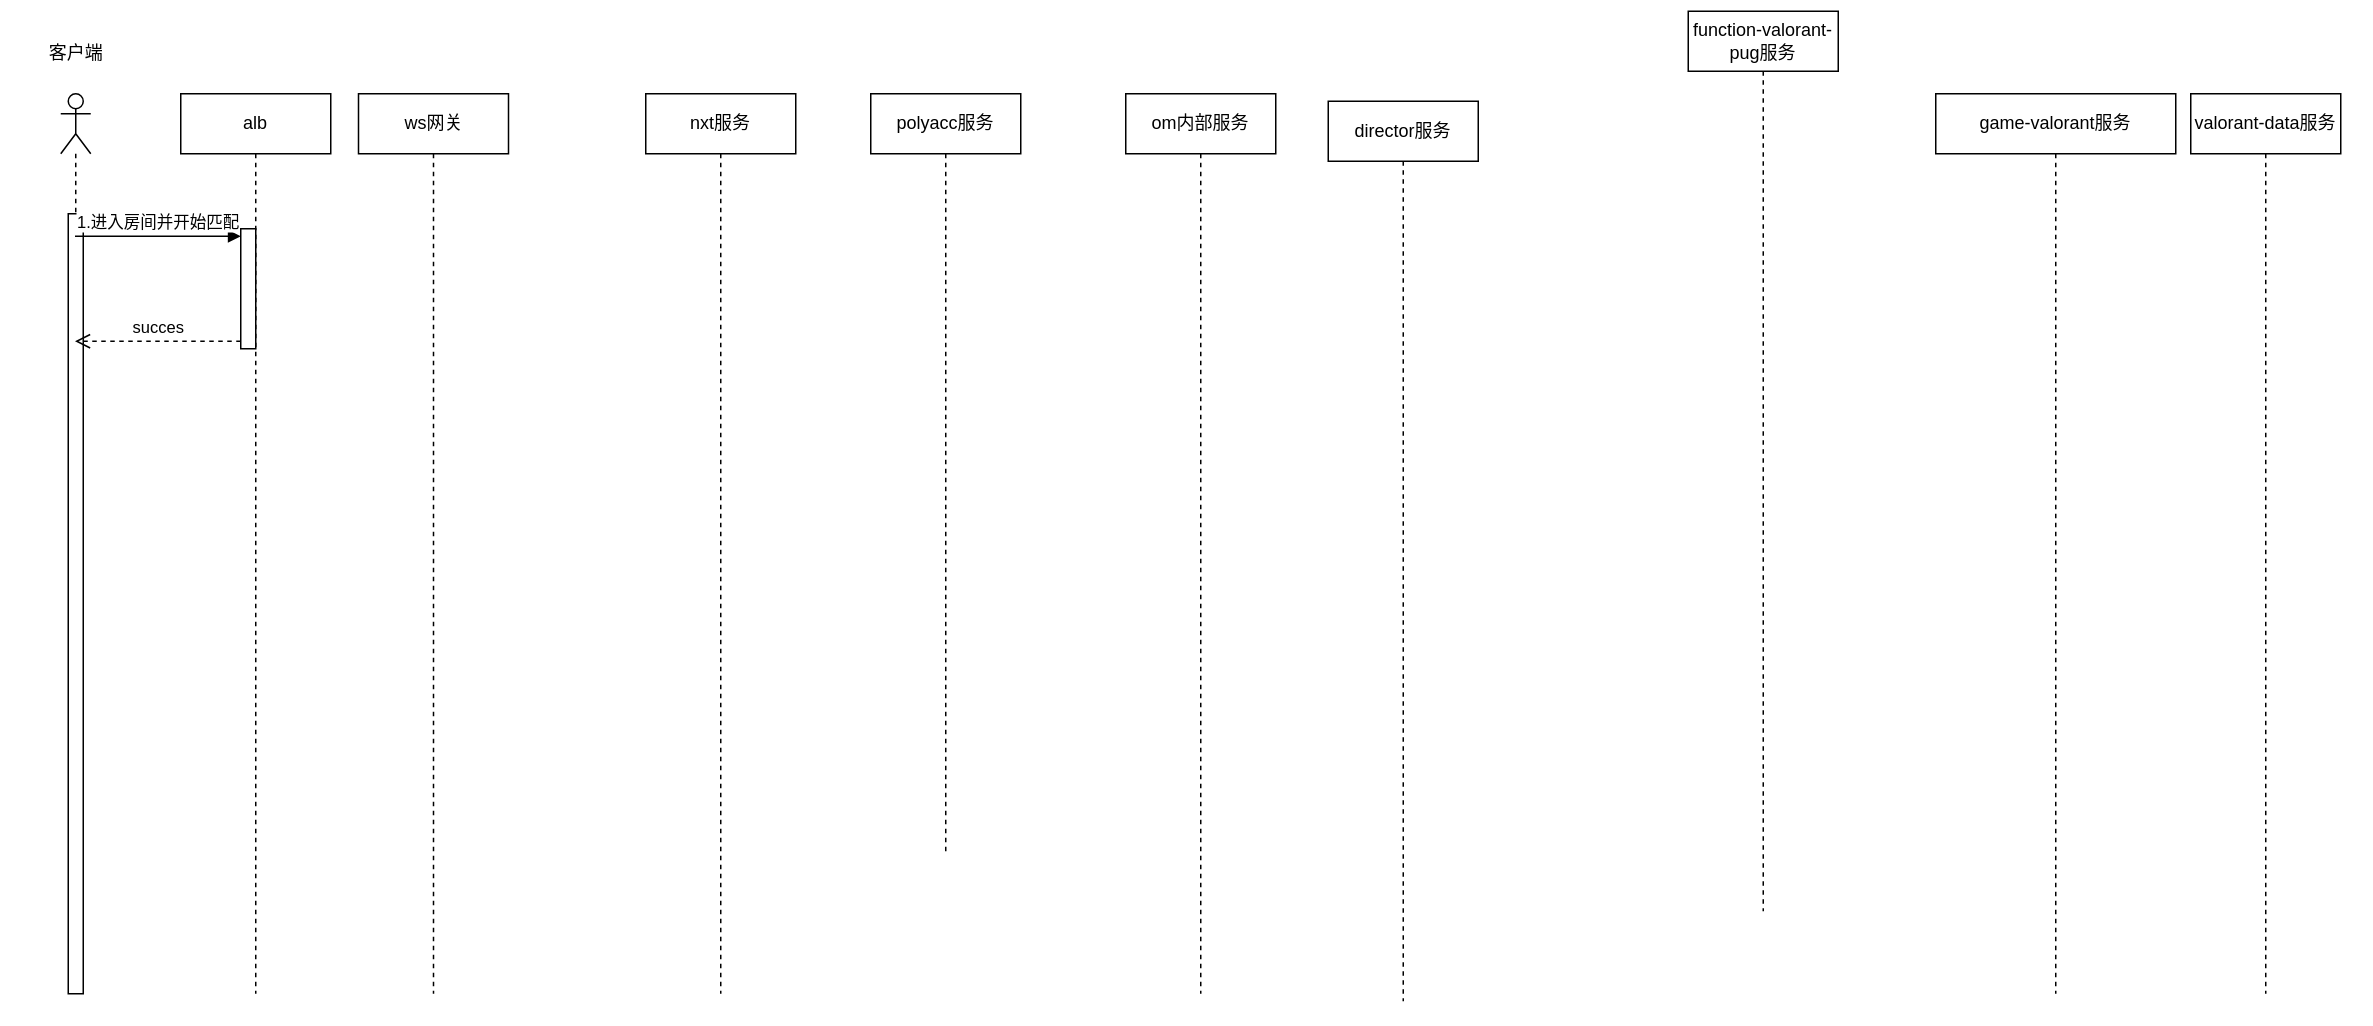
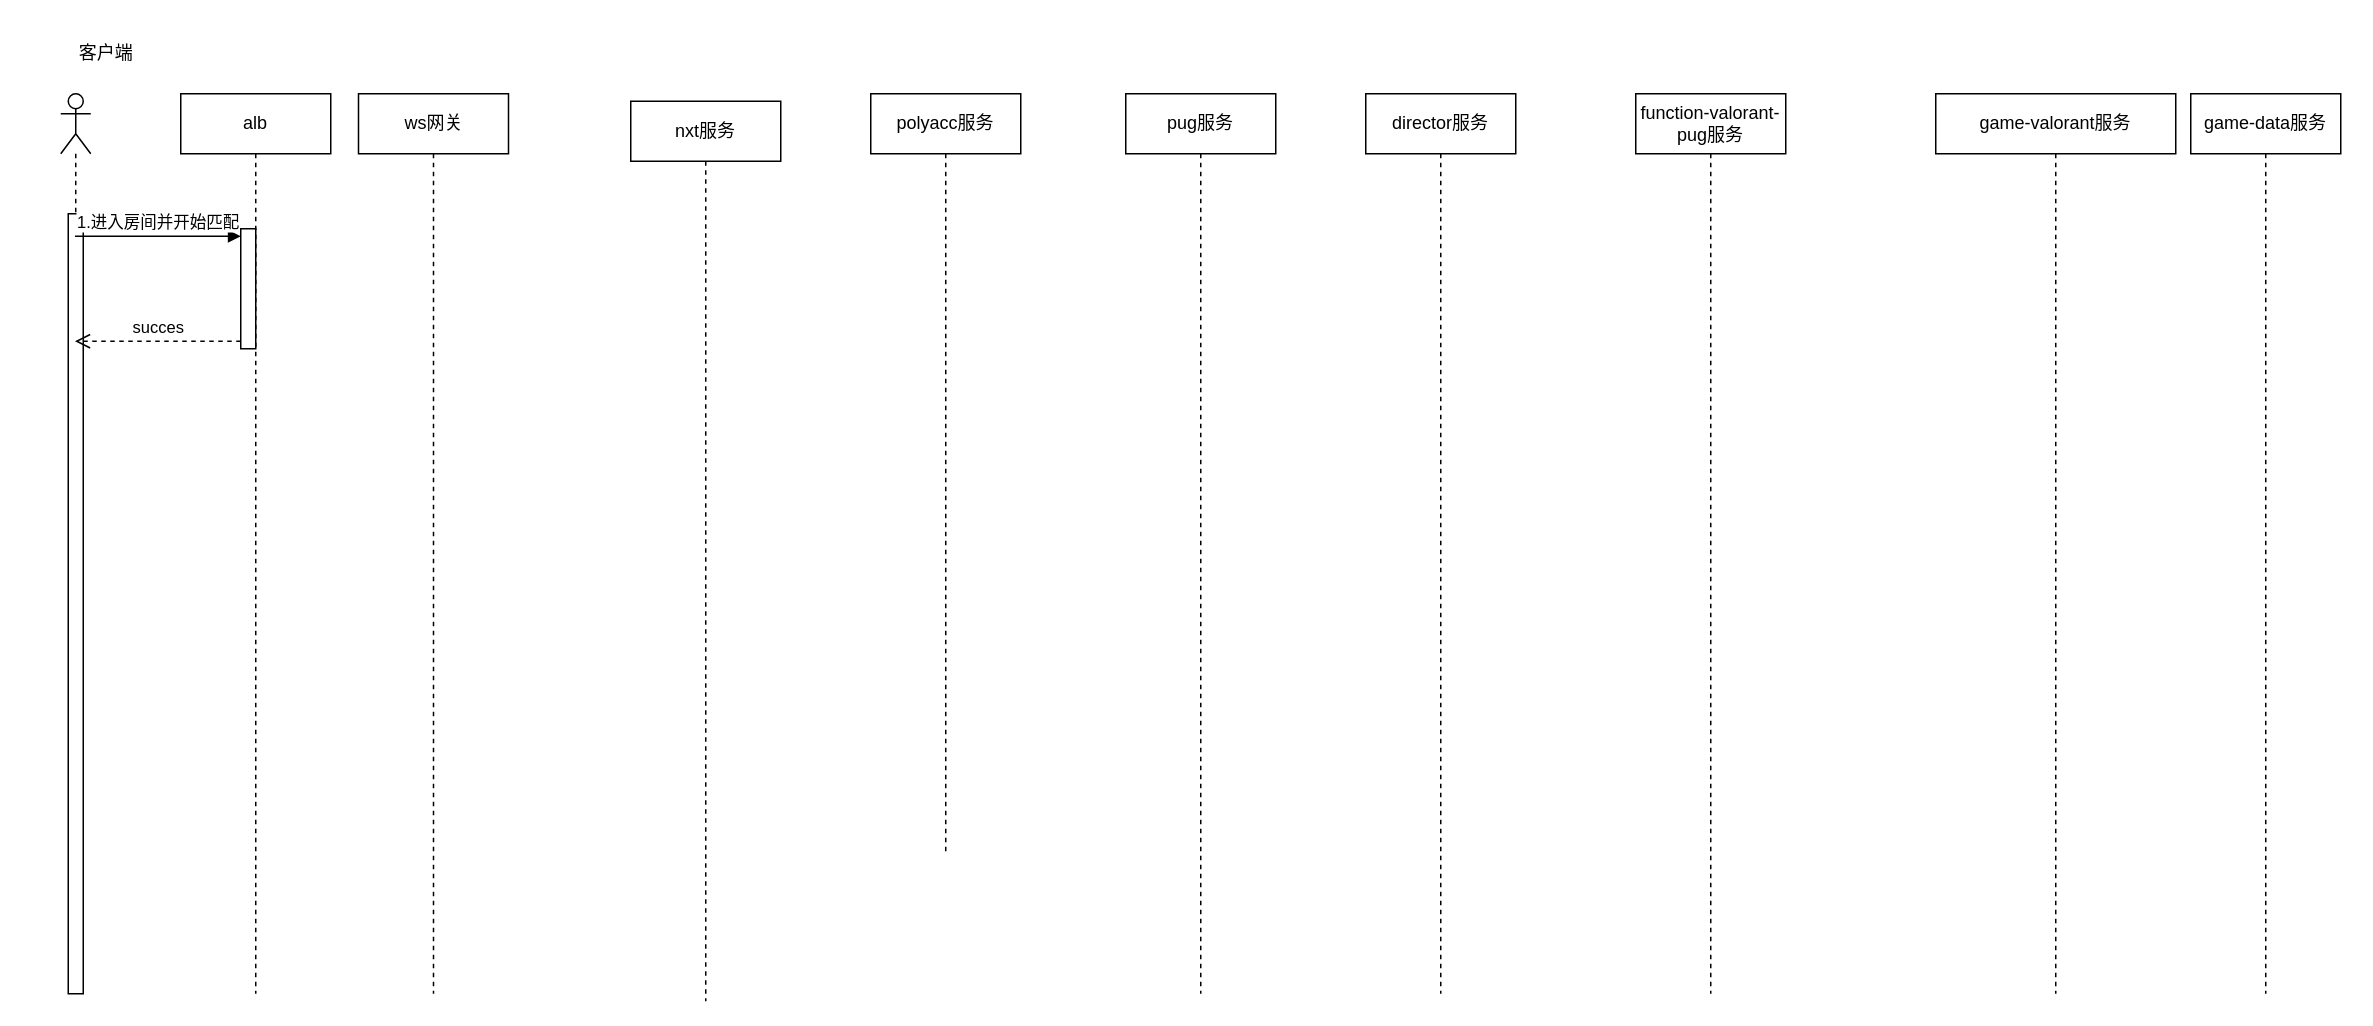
- <mxCell id="4" value="客户端" style="text;html=1;align=center;verticalAlign=middle;resizable=0;points=[];autosize=1;strokeColor=none;fillColor=none;" vertex="1" parent="1"><mxGeometry x="20" y="20" width="60" height="30" as="geometry" /></mxCell>
+ <mxCell id="4" value="客户端" style="text;html=1;align=center;verticalAlign=middle;resizable=0;points=[];autosize=1;strokeColor=none;fillColor=none;" vertex="1" parent="1"><mxGeometry x="40" y="20" width="60" height="30" as="geometry" /></mxCell>
- <mxCell id="16" value="&lt;span style=&quot;white-space-collapse: preserve;&quot;&gt;om内部服务&lt;/span&gt;" style="shape=umlLifeline;perimeter=lifelinePerimeter;whiteSpace=wrap;html=1;container=1;dropTarget=0;collapsible=0;recursiveResize=0;outlineConnect=0;portConstraint=eastwest;newEdgeStyle={&quot;curved&quot;:0,&quot;rounded&quot;:0};" vertex="1" parent="1"><mxGeometry x="750" y="62" width="100" height="600" as="geometry" /></mxCell>
+ <mxCell id="16" value="&lt;span style=&quot;white-space-collapse: preserve;&quot;&gt;pug服务&lt;/span&gt;" style="shape=umlLifeline;perimeter=lifelinePerimeter;whiteSpace=wrap;html=1;container=1;dropTarget=0;collapsible=0;recursiveResize=0;outlineConnect=0;portConstraint=eastwest;newEdgeStyle={&quot;curved&quot;:0,&quot;rounded&quot;:0};" vertex="1" parent="1"><mxGeometry x="750" y="62" width="100" height="600" as="geometry" /></mxCell>
- <mxCell id="13" value="&lt;div style=&quot;white-space-collapse: preserve;&quot; data-line=&quot;true&quot; data-line-index=&quot;0&quot; data-zone-id=&quot;0&quot;&gt;&lt;span style=&quot;background-color: transparent; color: light-dark(rgb(0, 0, 0), rgb(255, 255, 255));&quot;&gt;valorant-data&lt;/span&gt;服务&lt;/div&gt;" style="shape=umlLifeline;perimeter=lifelinePerimeter;whiteSpace=wrap;html=1;container=1;dropTarget=0;collapsible=0;recursiveResize=0;outlineConnect=0;portConstraint=eastwest;newEdgeStyle={&quot;curved&quot;:0,&quot;rounded&quot;:0};" vertex="1" parent="1"><mxGeometry x="1460" y="62" width="100" height="600" as="geometry" /></mxCell>
+ <mxCell id="13" value="&lt;div style=&quot;white-space-collapse: preserve;&quot; data-line=&quot;true&quot; data-line-index=&quot;0&quot; data-zone-id=&quot;0&quot;&gt;&lt;span style=&quot;background-color: transparent; color: light-dark(rgb(0, 0, 0), rgb(255, 255, 255));&quot;&gt;game-data&lt;/span&gt;服务&lt;/div&gt;" style="shape=umlLifeline;perimeter=lifelinePerimeter;whiteSpace=wrap;html=1;container=1;dropTarget=0;collapsible=0;recursiveResize=0;outlineConnect=0;portConstraint=eastwest;newEdgeStyle={&quot;curved&quot;:0,&quot;rounded&quot;:0};" vertex="1" parent="1"><mxGeometry x="1460" y="62" width="100" height="600" as="geometry" /></mxCell>
- <mxCell id="10" value="&lt;div style=&quot;white-space-collapse: preserve;&quot; data-line=&quot;true&quot; data-line-index=&quot;0&quot; data-zone-id=&quot;0&quot;&gt;function-valorant-pug服务&lt;/div&gt;" style="shape=umlLifeline;perimeter=lifelinePerimeter;whiteSpace=wrap;html=1;container=1;dropTarget=0;collapsible=0;recursiveResize=0;outlineConnect=0;portConstraint=eastwest;newEdgeStyle={&quot;curved&quot;:0,&quot;rounded&quot;:0};" vertex="1" parent="1"><mxGeometry x="1125" y="7" width="100" height="600" as="geometry" /></mxCell>
+ <mxCell id="10" value="&lt;div style=&quot;white-space-collapse: preserve;&quot; data-line=&quot;true&quot; data-line-index=&quot;0&quot; data-zone-id=&quot;0&quot;&gt;function-valorant-pug服务&lt;/div&gt;" style="shape=umlLifeline;perimeter=lifelinePerimeter;whiteSpace=wrap;html=1;container=1;dropTarget=0;collapsible=0;recursiveResize=0;outlineConnect=0;portConstraint=eastwest;newEdgeStyle={&quot;curved&quot;:0,&quot;rounded&quot;:0};" vertex="1" parent="1"><mxGeometry x="1090" y="62" width="100" height="600" as="geometry" /></mxCell>
- <mxCell id="12" value="&lt;span style=&quot;white-space-collapse: preserve; background-color: transparent; color: light-dark(rgb(0, 0, 0), rgb(255, 255, 255));&quot;&gt;nxt&lt;/span&gt;服务" style="shape=umlLifeline;perimeter=lifelinePerimeter;whiteSpace=wrap;html=1;container=1;dropTarget=0;collapsible=0;recursiveResize=0;outlineConnect=0;portConstraint=eastwest;newEdgeStyle={&quot;curved&quot;:0,&quot;rounded&quot;:0};" vertex="1" parent="1"><mxGeometry x="430" y="62" width="100" height="600" as="geometry" /></mxCell>
+ <mxCell id="12" value="&lt;span style=&quot;white-space-collapse: preserve; background-color: transparent; color: light-dark(rgb(0, 0, 0), rgb(255, 255, 255));&quot;&gt;nxt&lt;/span&gt;服务" style="shape=umlLifeline;perimeter=lifelinePerimeter;whiteSpace=wrap;html=1;container=1;dropTarget=0;collapsible=0;recursiveResize=0;outlineConnect=0;portConstraint=eastwest;newEdgeStyle={&quot;curved&quot;:0,&quot;rounded&quot;:0};" vertex="1" parent="1"><mxGeometry x="420" y="67" width="100" height="600" as="geometry" /></mxCell>
- <mxCell id="9" value="&lt;span style=&quot;white-space-collapse: preserve;&quot;&gt;director服务&lt;/span&gt;" style="shape=umlLifeline;perimeter=lifelinePerimeter;whiteSpace=wrap;html=1;container=1;dropTarget=0;collapsible=0;recursiveResize=0;outlineConnect=0;portConstraint=eastwest;newEdgeStyle={&quot;curved&quot;:0,&quot;rounded&quot;:0};" vertex="1" parent="1"><mxGeometry x="885" y="67" width="100" height="600" as="geometry" /></mxCell>
+ <mxCell id="9" value="&lt;span style=&quot;white-space-collapse: preserve;&quot;&gt;director服务&lt;/span&gt;" style="shape=umlLifeline;perimeter=lifelinePerimeter;whiteSpace=wrap;html=1;container=1;dropTarget=0;collapsible=0;recursiveResize=0;outlineConnect=0;portConstraint=eastwest;newEdgeStyle={&quot;curved&quot;:0,&quot;rounded&quot;:0};" vertex="1" parent="1"><mxGeometry x="910" y="62" width="100" height="600" as="geometry" /></mxCell>
